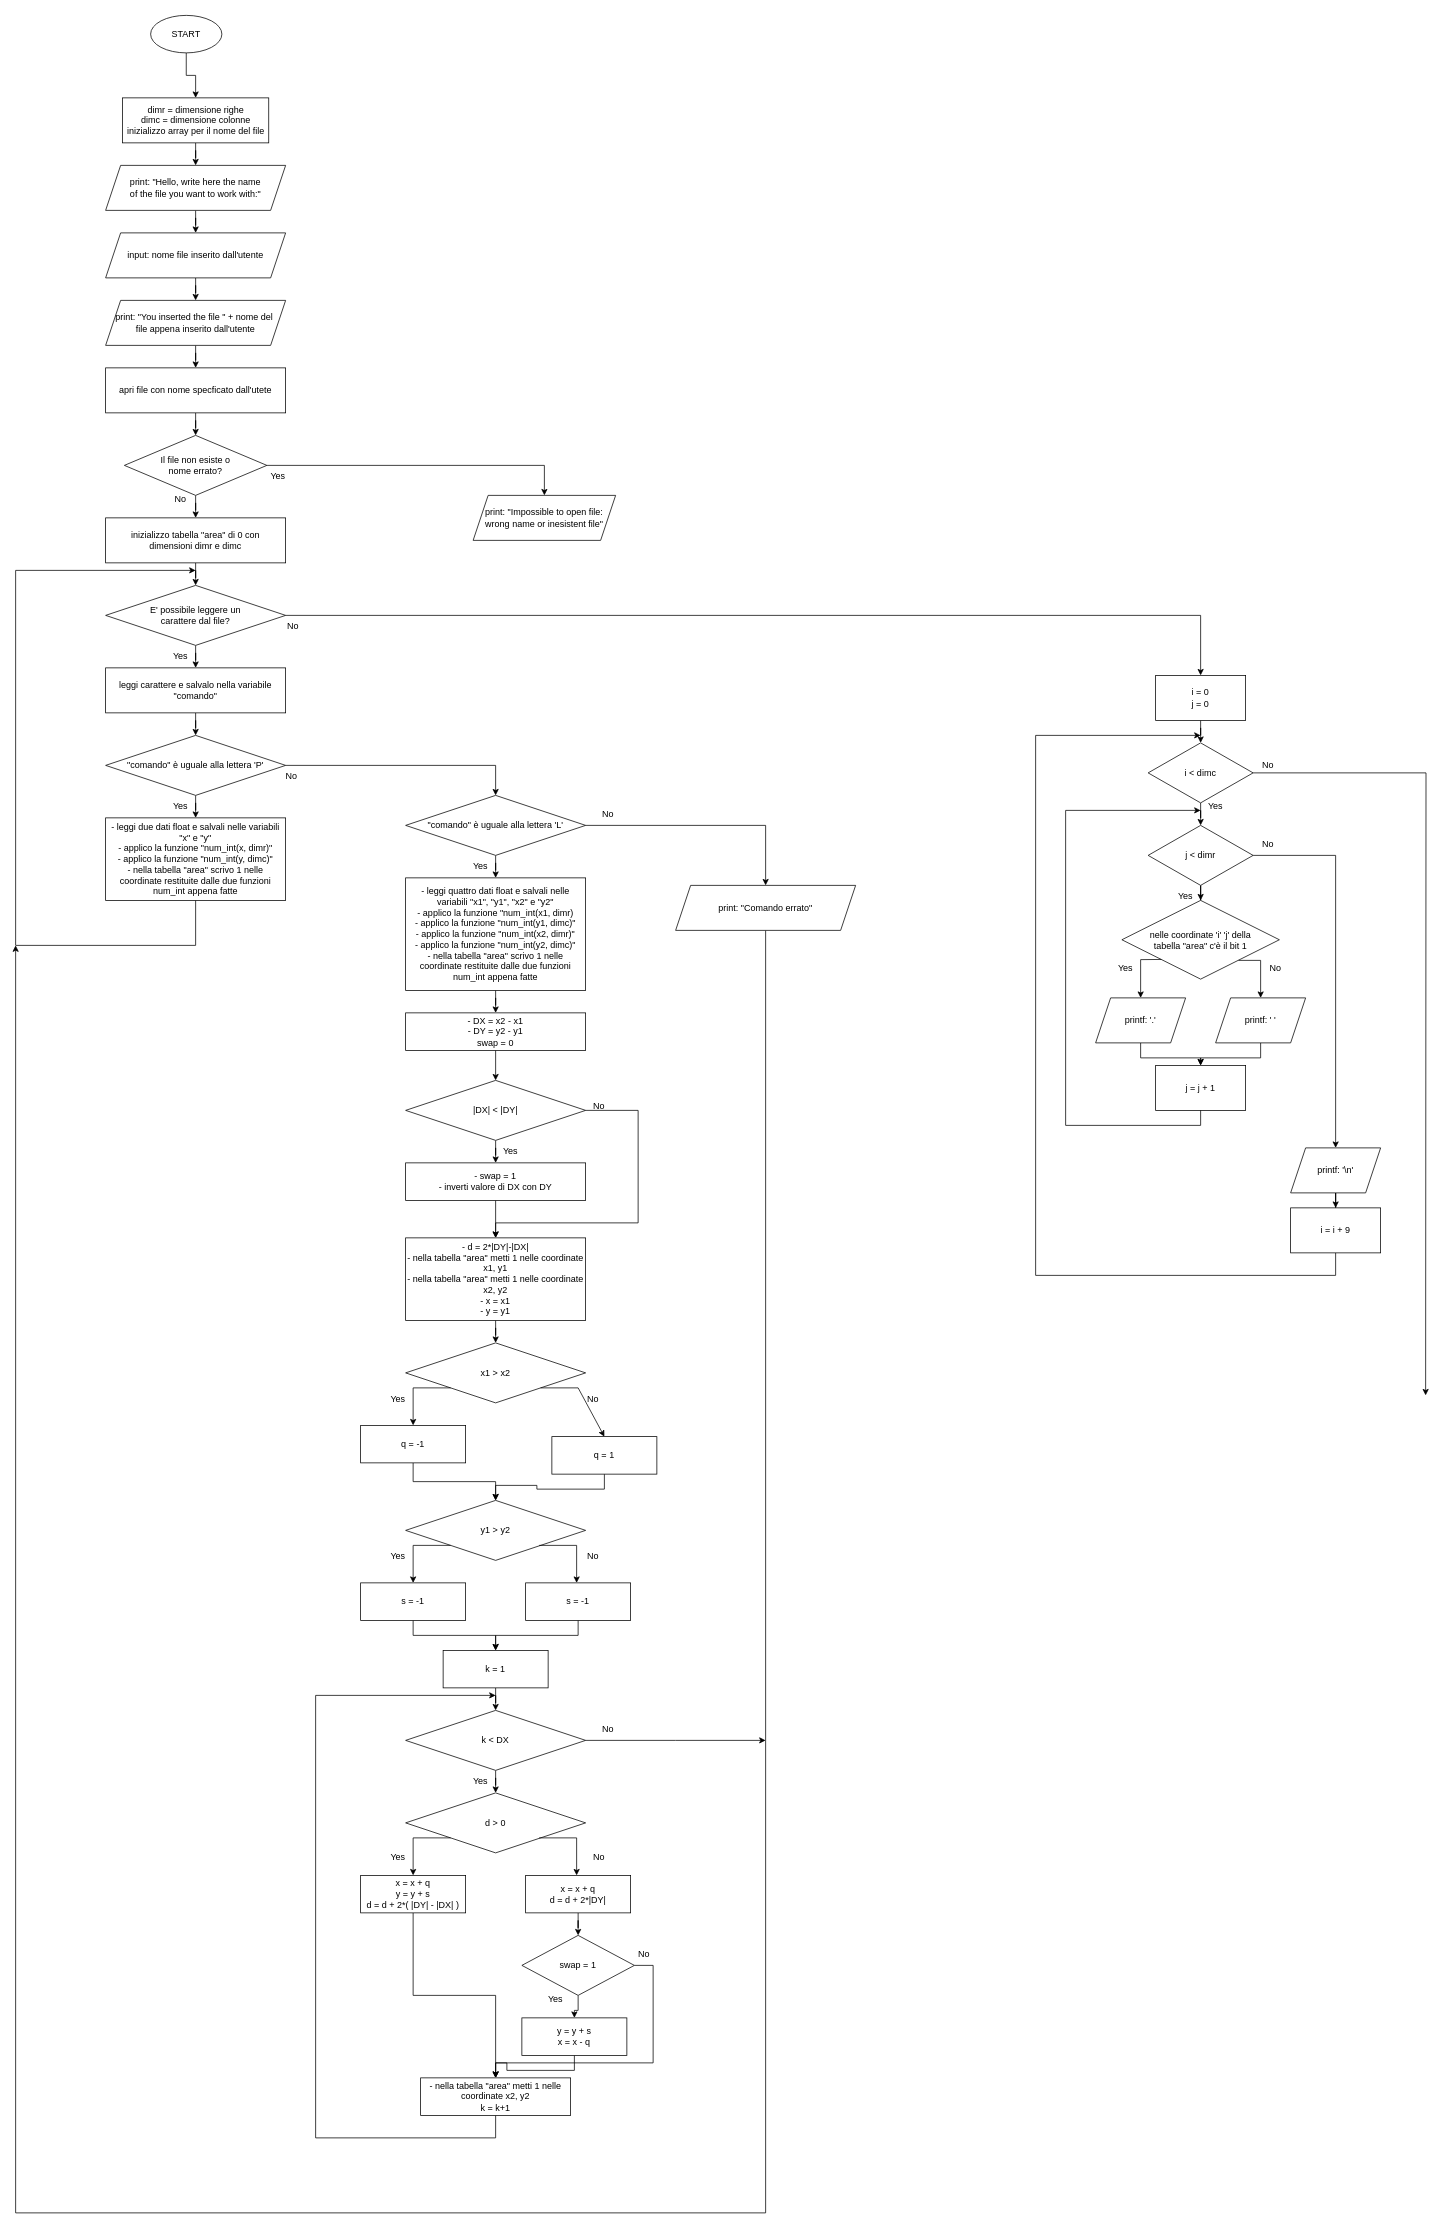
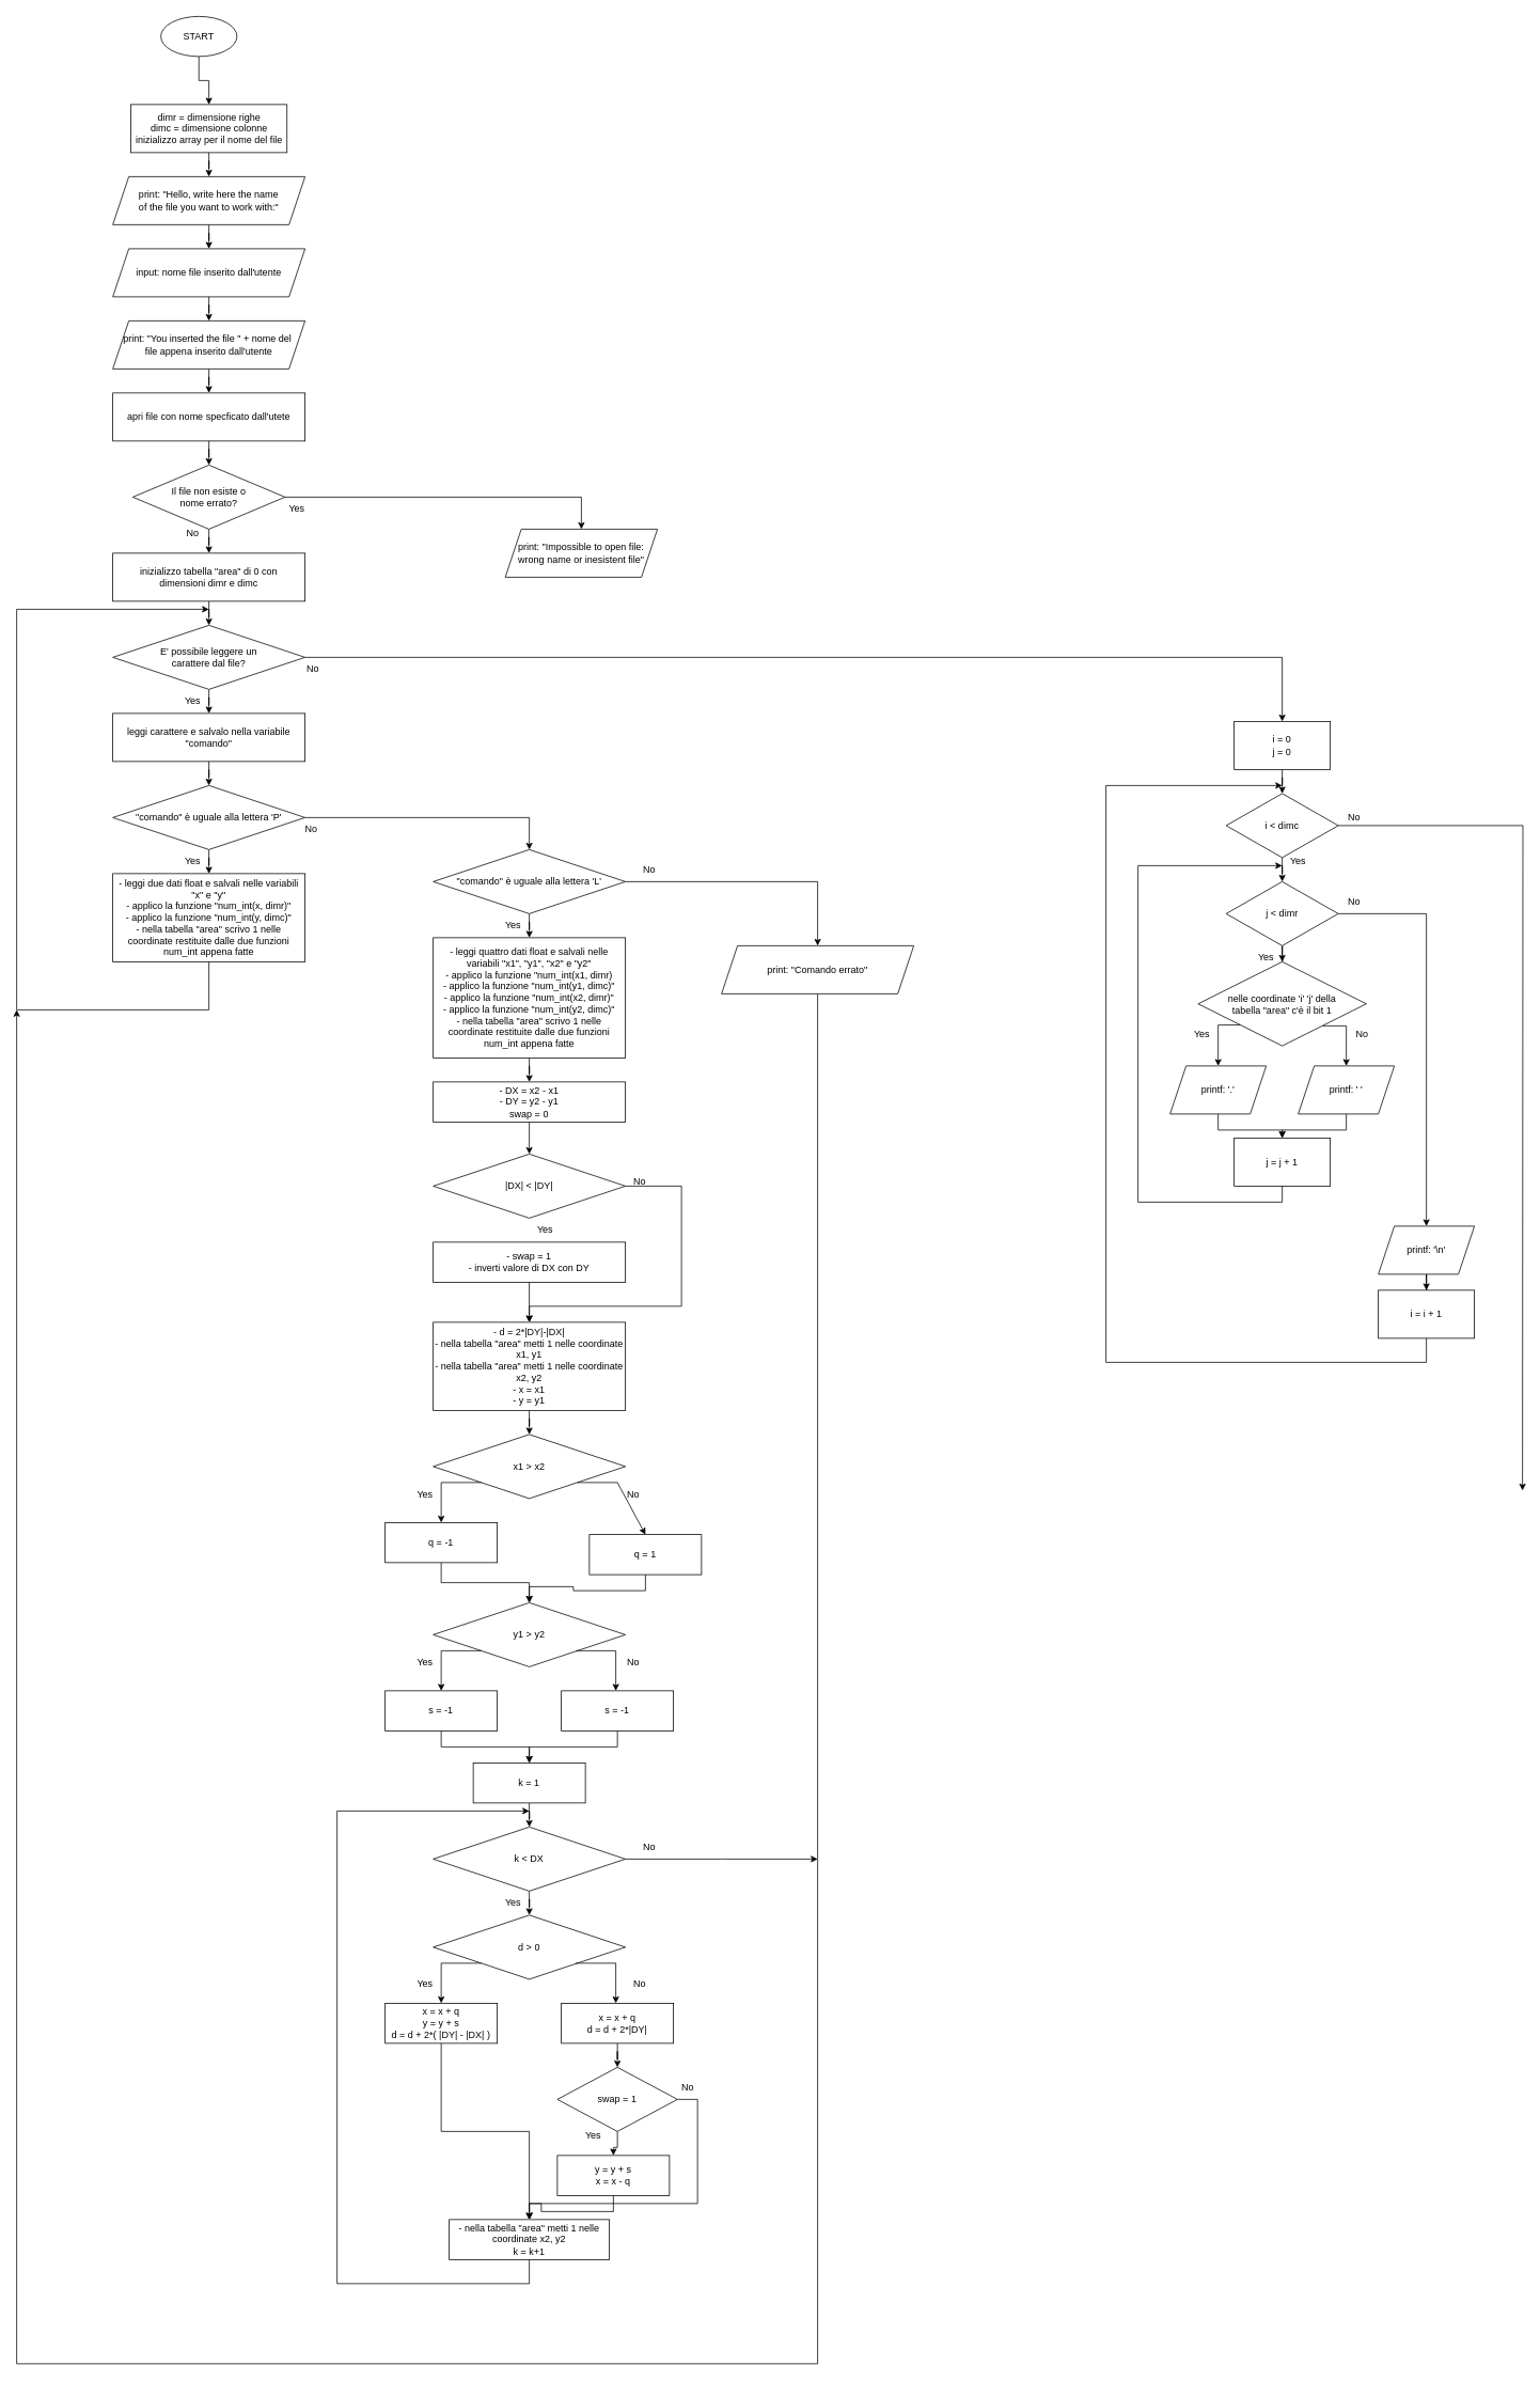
- <mxCell id="47" value="" style="edgeStyle=orthogonalEdgeStyle;rounded=0;orthogonalLoop=1;jettySize=auto;html=1;" edge="1" parent="1" source="49" target="51"><mxGeometry relative="1" as="geometry" /></mxCell>
- <mxCell id="122" value="i = i + 9" style="rounded=0;whiteSpace=wrap;html=1;" vertex="1" parent="1"><mxGeometry x="1720" y="1610" width="120" height="60" as="geometry" /></mxCell>
+ <mxCell id="122" value="i = i + 1" style="rounded=0;whiteSpace=wrap;html=1;" vertex="1" parent="1"><mxGeometry x="1720" y="1610" width="120" height="60" as="geometry" /></mxCell>
